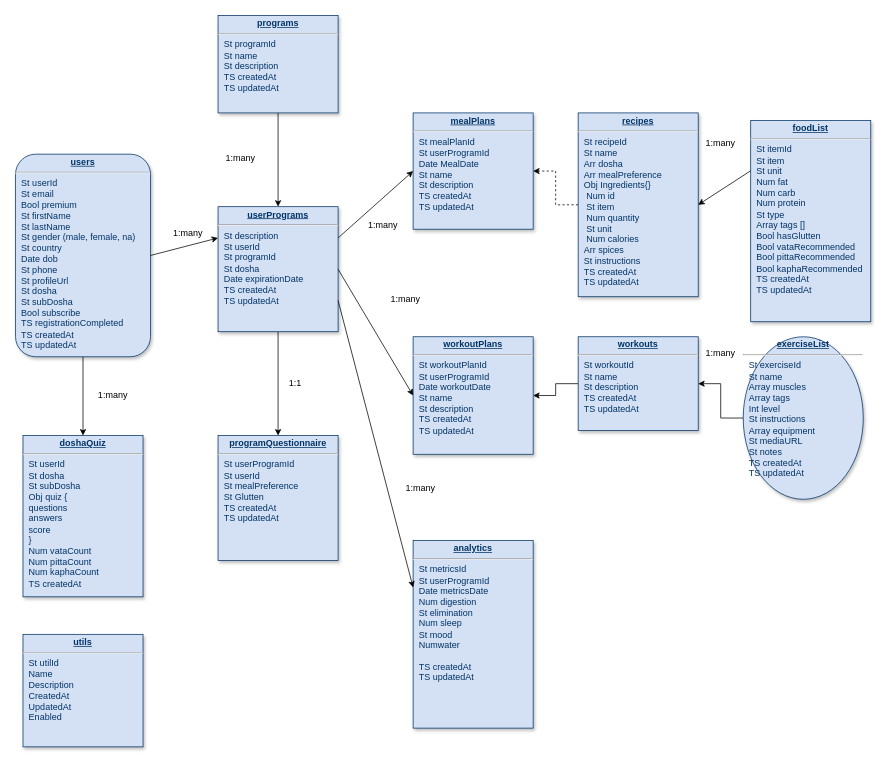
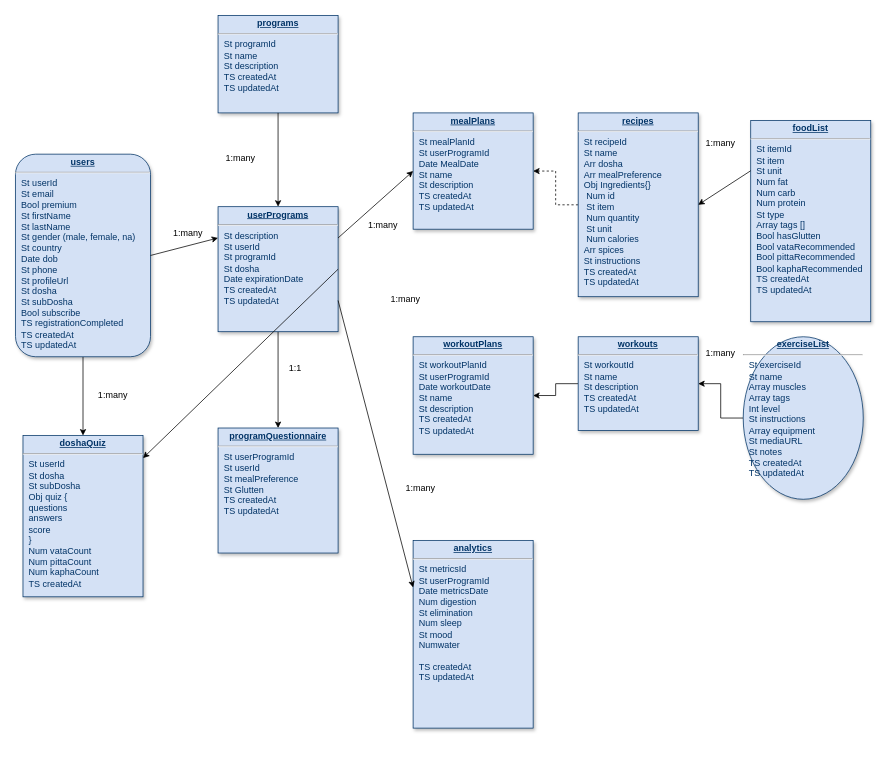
- <mxCell id="21" value="" style="endArrow=classic;html=1;rounded=0;entryX=0;entryY=0.5;entryDx=0;entryDy=0;exitX=1;exitY=0.5;exitDx=0;exitDy=0;" parent="1" source="16" target="19" edge="1"><mxGeometry width="50" height="50" relative="1" as="geometry"><mxPoint x="490" y="325" as="sourcePoint" /><mxPoint x="600" y="355" as="targetPoint" /></mxGeometry></mxCell>
+ <mxCell id="21" value="" style="endArrow=classic;html=1;rounded=0;exitX=1;exitY=0.5;exitDx=0;exitDy=0;" parent="1" source="16" target="8" edge="1"><mxGeometry width="50" height="50" relative="1" as="geometry"><mxPoint x="490" y="325" as="sourcePoint" /><mxPoint x="600" y="355" as="targetPoint" /></mxGeometry></mxCell>
- <mxCell id="24" value="1:1" style="text;html=1;strokeColor=none;fillColor=none;align=center;verticalAlign=middle;whiteSpace=wrap;rounded=0;" parent="1" vertex="1"><mxGeometry x="363" y="495" width="60" height="30" as="geometry" /></mxCell>
+ <mxCell id="24" value="1:1" style="text;html=1;strokeColor=none;fillColor=none;align=center;verticalAlign=middle;whiteSpace=wrap;rounded=0;" parent="1" vertex="1"><mxGeometry x="363" y="475" width="60" height="30" as="geometry" /></mxCell>
- <mxCell id="23" value="&lt;p style=&quot;margin: 0px ; margin-top: 4px ; text-align: center ; text-decoration: underline&quot;&gt;&lt;b&gt;programQuestionnaire&lt;/b&gt;&lt;/p&gt;&lt;hr&gt;&lt;p style=&quot;margin: 0px ; margin-left: 8px&quot;&gt;St userProgramId&lt;/p&gt;&lt;p style=&quot;margin: 0px ; margin-left: 8px&quot;&gt;St userId&lt;/p&gt;&lt;p style=&quot;margin: 0px ; margin-left: 8px&quot;&gt;St mealPreference&lt;/p&gt;&lt;p style=&quot;margin: 0px ; margin-left: 8px&quot;&gt;St Glutten&lt;/p&gt;&lt;p style=&quot;margin: 0px ; margin-left: 8px&quot;&gt;TS createdAt&lt;/p&gt;&lt;p style=&quot;margin: 0px ; margin-left: 8px&quot;&gt;TS updatedAt&lt;/p&gt;&lt;p style=&quot;margin: 0px ; margin-left: 8px&quot;&gt;&lt;br&gt;&lt;/p&gt;" style="verticalAlign=top;align=left;overflow=fill;fontSize=12;fontFamily=Helvetica;html=1;strokeColor=#003366;shadow=1;fillColor=#D4E1F5;fontColor=#003366" parent="1" vertex="1"><mxGeometry x="290" y="580" width="160" height="166.64" as="geometry" /></mxCell>
+ <mxCell id="23" value="&lt;p style=&quot;margin: 0px ; margin-top: 4px ; text-align: center ; text-decoration: underline&quot;&gt;&lt;b&gt;programQuestionnaire&lt;/b&gt;&lt;/p&gt;&lt;hr&gt;&lt;p style=&quot;margin: 0px ; margin-left: 8px&quot;&gt;St userProgramId&lt;/p&gt;&lt;p style=&quot;margin: 0px ; margin-left: 8px&quot;&gt;St userId&lt;/p&gt;&lt;p style=&quot;margin: 0px ; margin-left: 8px&quot;&gt;St mealPreference&lt;/p&gt;&lt;p style=&quot;margin: 0px ; margin-left: 8px&quot;&gt;St Glutten&lt;/p&gt;&lt;p style=&quot;margin: 0px ; margin-left: 8px&quot;&gt;TS createdAt&lt;/p&gt;&lt;p style=&quot;margin: 0px ; margin-left: 8px&quot;&gt;TS updatedAt&lt;/p&gt;&lt;p style=&quot;margin: 0px ; margin-left: 8px&quot;&gt;&lt;br&gt;&lt;/p&gt;" style="verticalAlign=top;align=left;overflow=fill;fontSize=12;fontFamily=Helvetica;html=1;strokeColor=#003366;shadow=1;fillColor=#D4E1F5;fontColor=#003366" parent="1" vertex="1"><mxGeometry x="290" y="570" width="160" height="166.64" as="geometry" /></mxCell>
- <mxCell id="7" value="&lt;p style=&quot;margin: 0px ; margin-top: 4px ; text-align: center ; text-decoration: underline&quot;&gt;&lt;strong&gt;utils&lt;/strong&gt;&lt;/p&gt;&lt;hr&gt;&lt;p style=&quot;margin: 0px ; margin-left: 8px&quot;&gt;St utilId&lt;/p&gt;&lt;p style=&quot;margin: 0px ; margin-left: 8px&quot;&gt;Name&lt;/p&gt;&lt;p style=&quot;margin: 0px ; margin-left: 8px&quot;&gt;Description&lt;/p&gt;&lt;p style=&quot;margin: 0px ; margin-left: 8px&quot;&gt;CreatedAt&lt;/p&gt;&lt;p style=&quot;margin: 0px ; margin-left: 8px&quot;&gt;UpdatedAt&lt;/p&gt;&lt;p style=&quot;margin: 0px ; margin-left: 8px&quot;&gt;Enabled&lt;/p&gt;" style="verticalAlign=top;align=left;overflow=fill;fontSize=12;fontFamily=Helvetica;html=1;strokeColor=#003366;shadow=1;fillColor=#D4E1F5;fontColor=#003366" parent="1" vertex="1"><mxGeometry x="30" y="845" width="160" height="150" as="geometry" /></mxCell>
